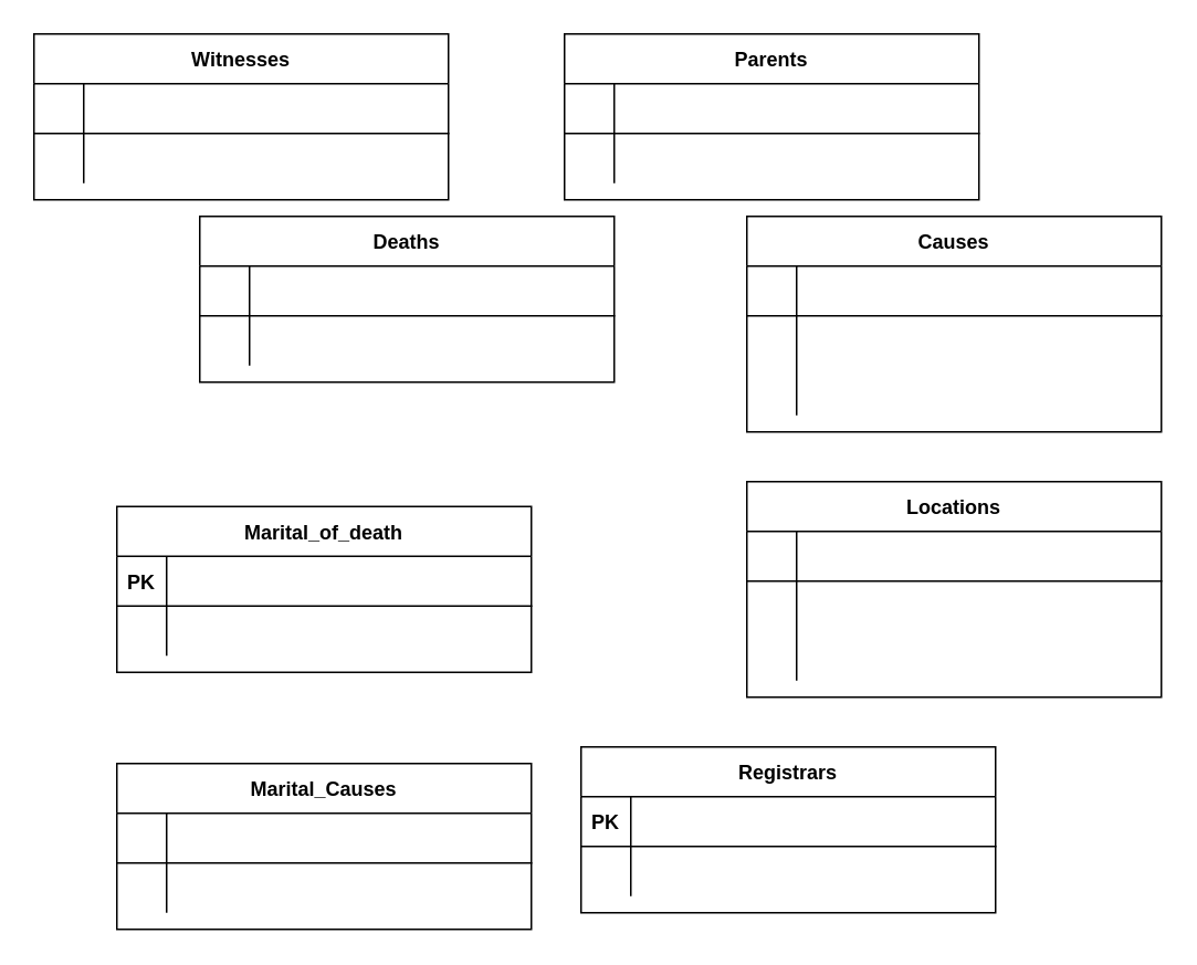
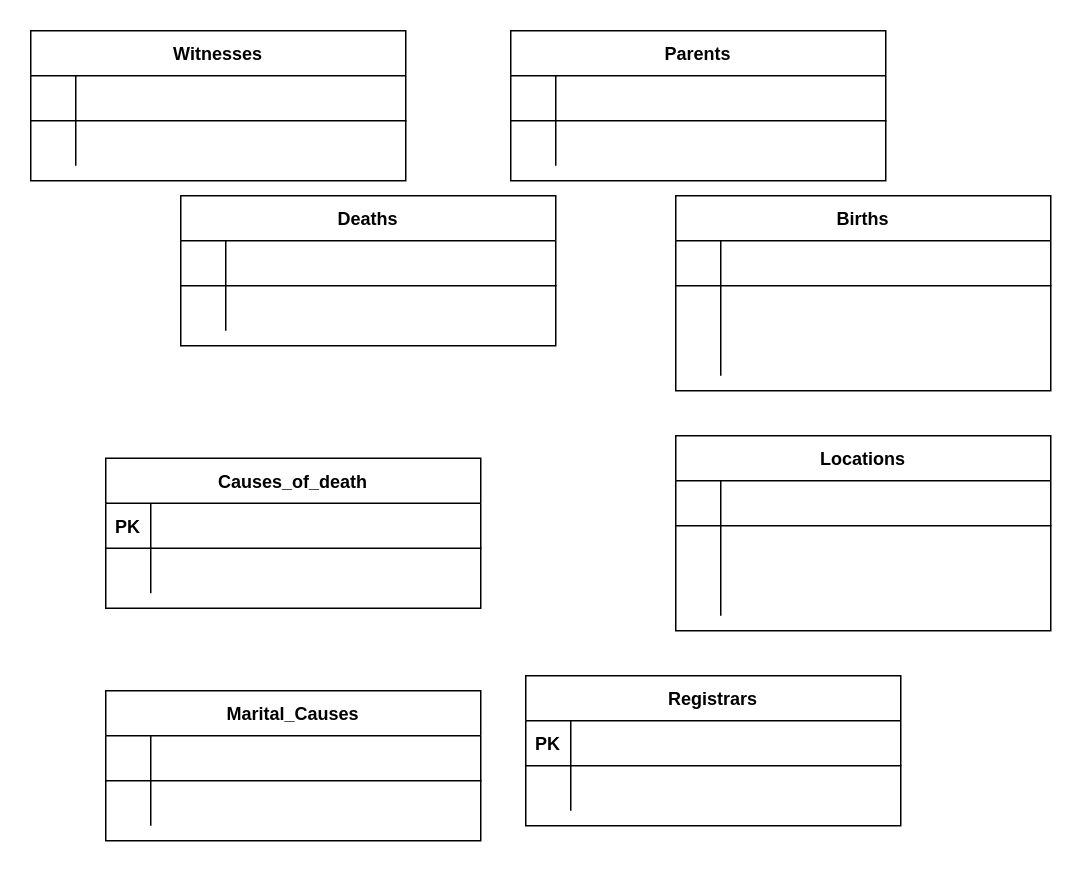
- <mxCell id="2" value="Causes" style="shape=table;startSize=30;container=1;collapsible=1;childLayout=tableLayout;fixedRows=1;rowLines=0;fontStyle=1;align=center;resizeLast=1;" parent="1" vertex="1"><mxGeometry x="450" y="130" width="250" height="130" as="geometry" /></mxCell>
+ <mxCell id="2" value="Births" style="shape=table;startSize=30;container=1;collapsible=1;childLayout=tableLayout;fixedRows=1;rowLines=0;fontStyle=1;align=center;resizeLast=1;" parent="1" vertex="1"><mxGeometry x="450" y="130" width="250" height="130" as="geometry" /></mxCell>
- <mxCell id="50" value="Marital_of_death" style="shape=table;startSize=30;container=1;collapsible=1;childLayout=tableLayout;fixedRows=1;rowLines=0;fontStyle=1;align=center;resizeLast=1;" vertex="1" parent="1"><mxGeometry x="70" y="305" width="250" height="100" as="geometry" /></mxCell>
+ <mxCell id="50" value="Causes_of_death" style="shape=table;startSize=30;container=1;collapsible=1;childLayout=tableLayout;fixedRows=1;rowLines=0;fontStyle=1;align=center;resizeLast=1;" vertex="1" parent="1"><mxGeometry x="70" y="305" width="250" height="100" as="geometry" /></mxCell>
